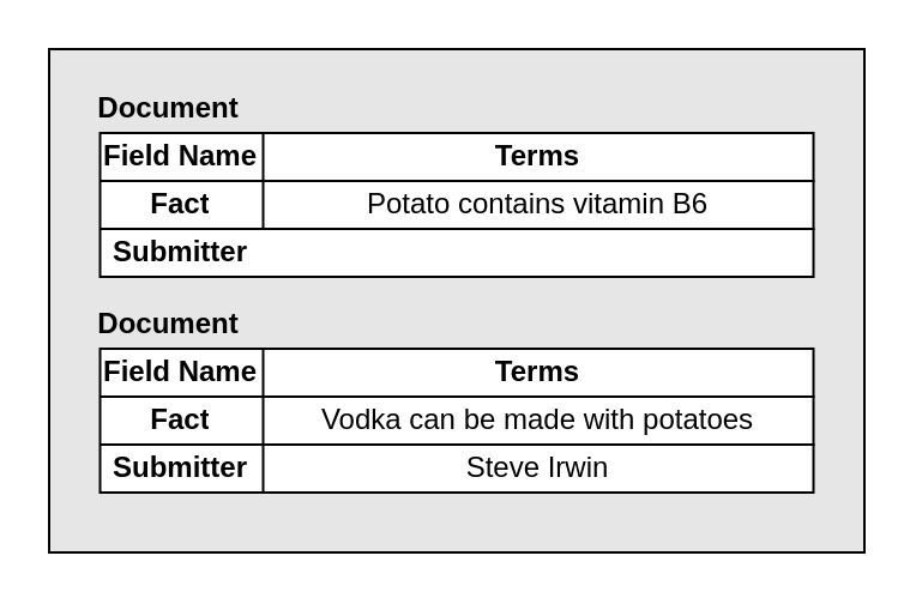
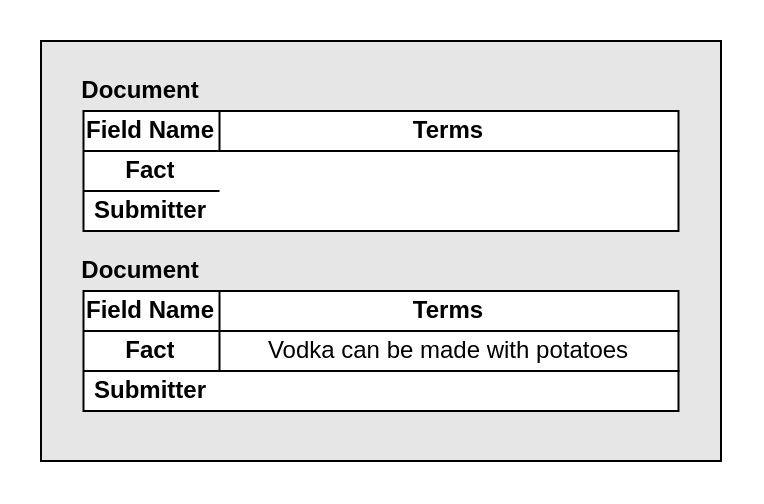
- <mxCell id="9" value="Potato contains vitamin B6" style="shape=partialRectangle;html=1;whiteSpace=wrap;connectable=0;overflow=hidden;fillColor=none;top=0;left=0;bottom=0;right=0;" parent="7" vertex="1"><mxGeometry x="68" width="230" height="20" as="geometry" /></mxCell>
- <mxCell id="21" value="Steve Irwin" style="shape=partialRectangle;html=1;whiteSpace=wrap;connectable=0;overflow=hidden;fillColor=none;top=0;left=0;bottom=0;right=0;" parent="19" vertex="1"><mxGeometry x="68" width="230" height="20" as="geometry" /></mxCell>
